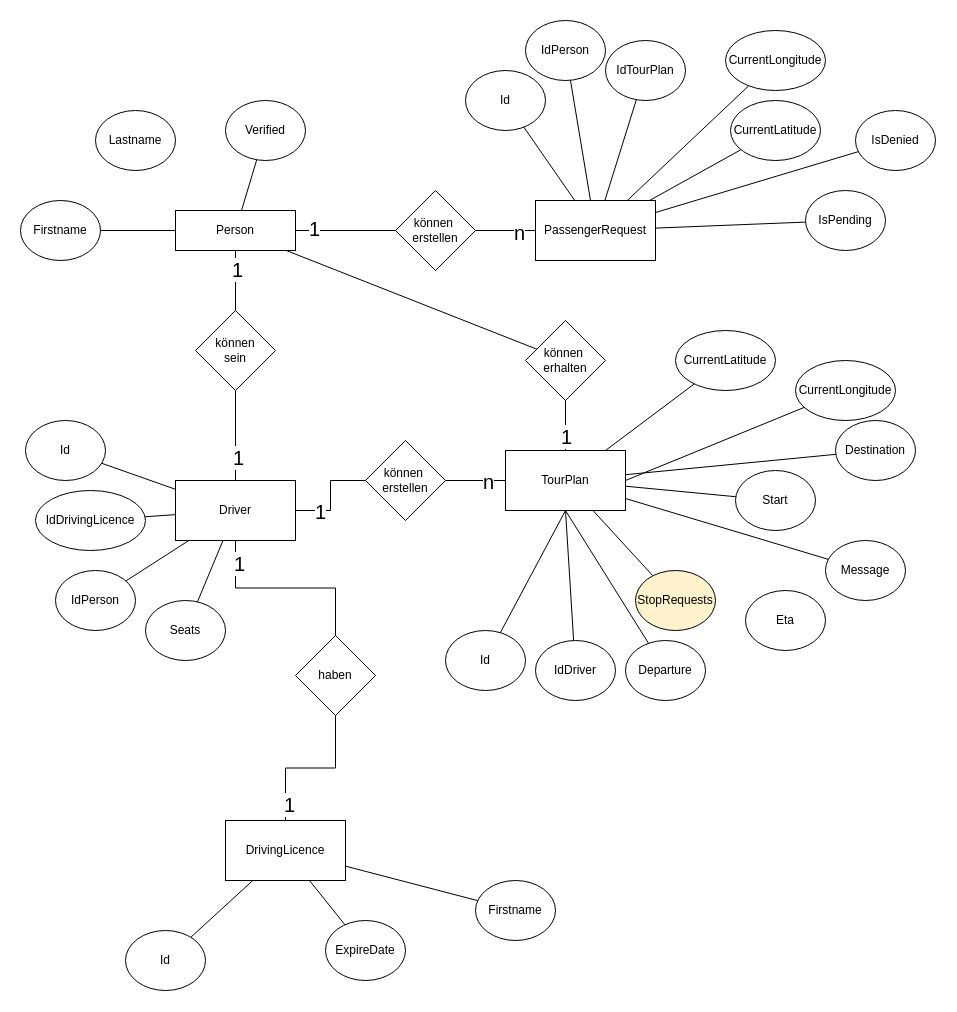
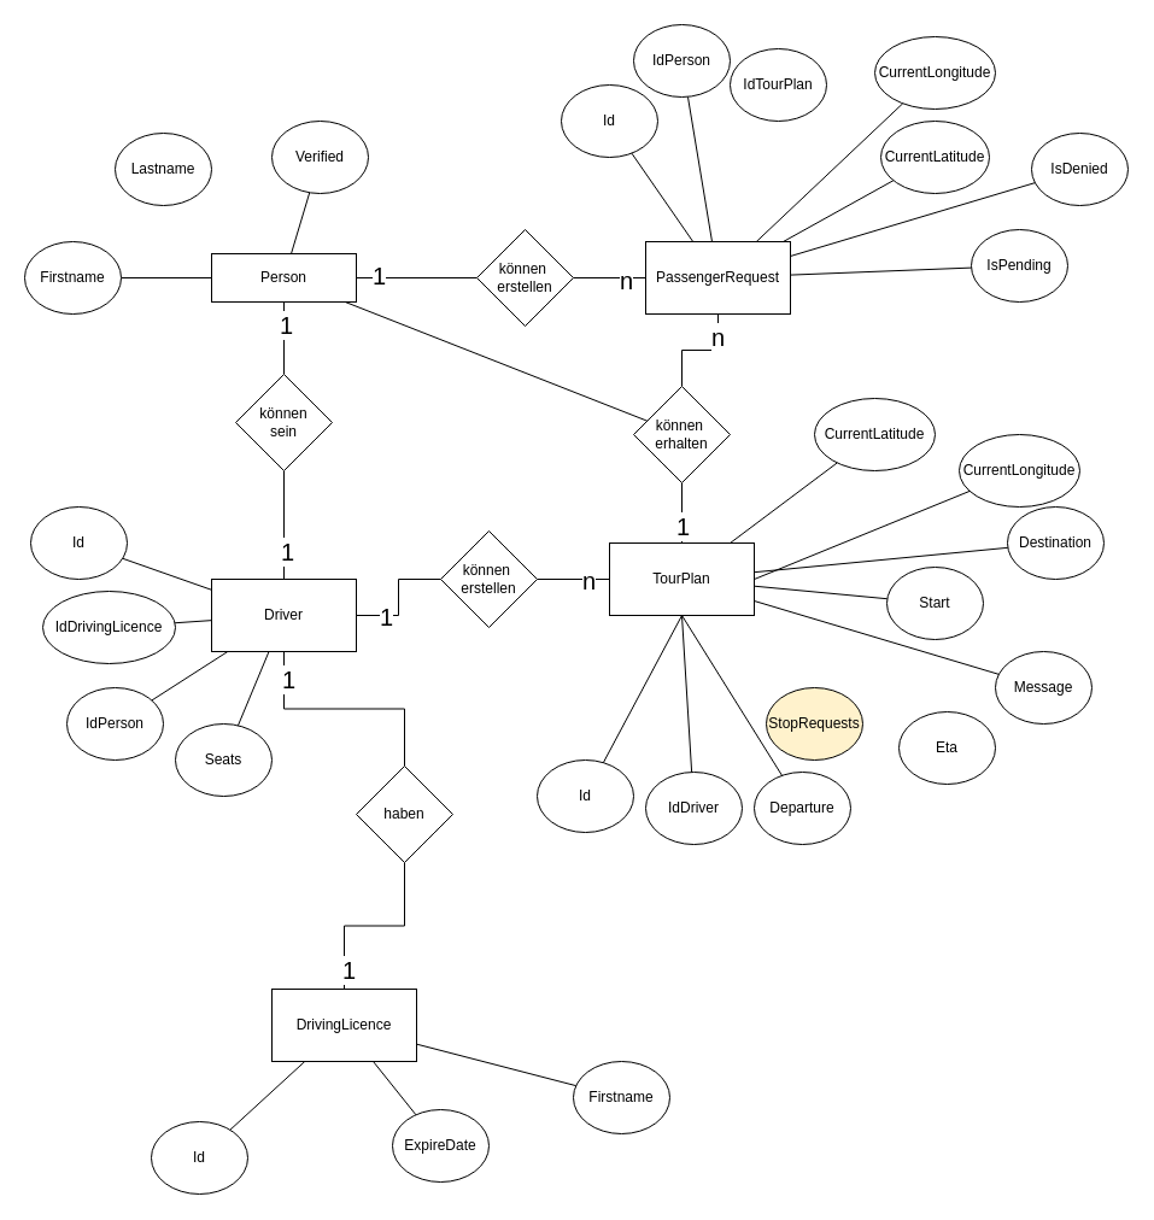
- <mxCell id="70" style="rounded=0;orthogonalLoop=1;jettySize=auto;html=1;endArrow=none;endFill=0;" edge="1" parent="1" source="71" target="76"><mxGeometry relative="1" as="geometry" /></mxCell>
+ <mxCell id="63" style="edgeStyle=orthogonalEdgeStyle;rounded=0;orthogonalLoop=1;jettySize=auto;html=1;exitX=0.5;exitY=0;exitDx=0;exitDy=0;endArrow=none;endFill=0;" edge="1" parent="1" source="65" target="71"><mxGeometry relative="1" as="geometry" /></mxCell>
+ <mxCell id="64" value="n" style="edgeLabel;html=1;align=center;verticalAlign=middle;resizable=0;points=[];fontSize=20;" vertex="1" connectable="0" parent="63"><mxGeometry x="0.6" y="1" relative="1" as="geometry"><mxPoint as="offset" /></mxGeometry></mxCell>
- <mxCell id="46" style="rounded=0;orthogonalLoop=1;jettySize=auto;html=1;endArrow=none;endFill=0;" edge="1" parent="1" source="49" target="56"><mxGeometry relative="1" as="geometry" /></mxCell>
